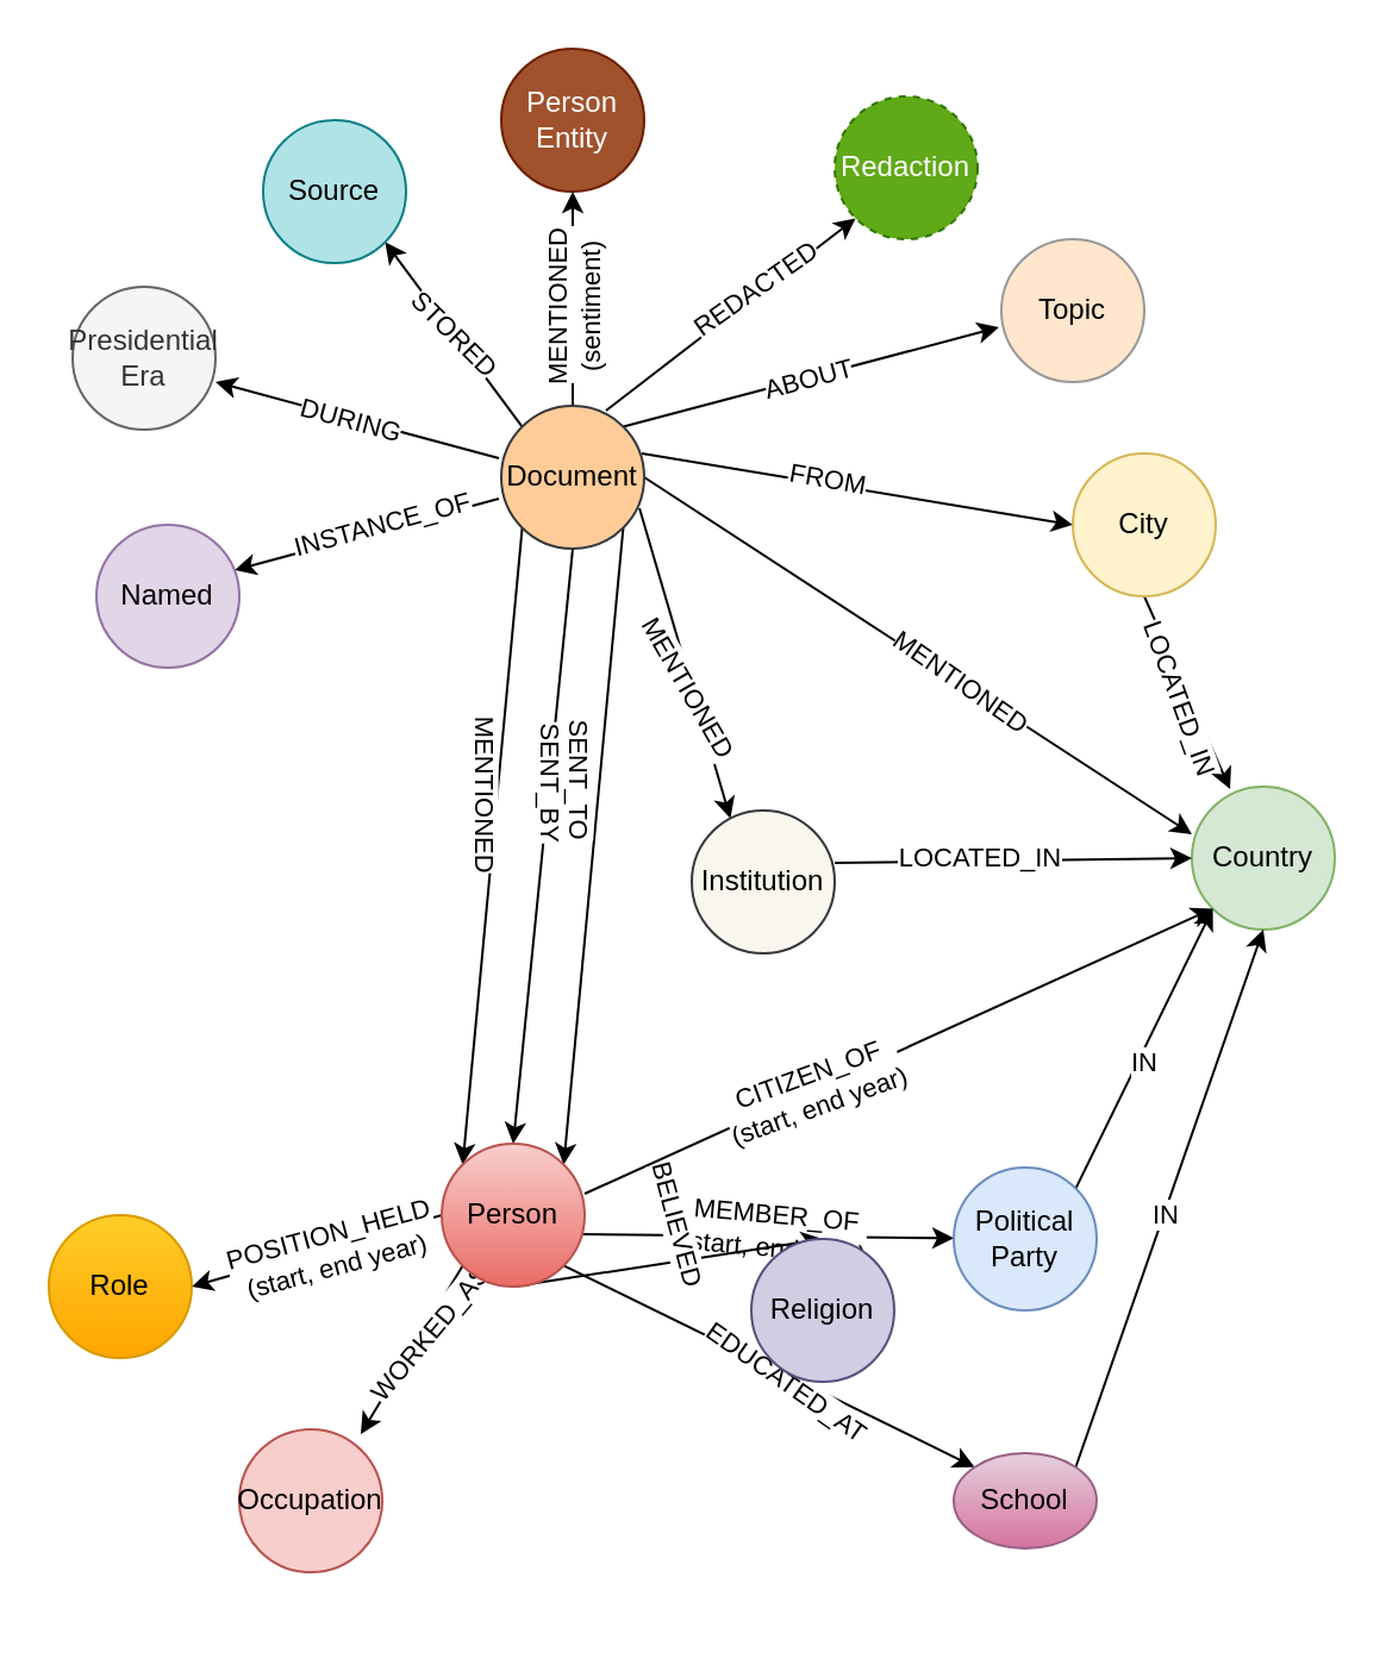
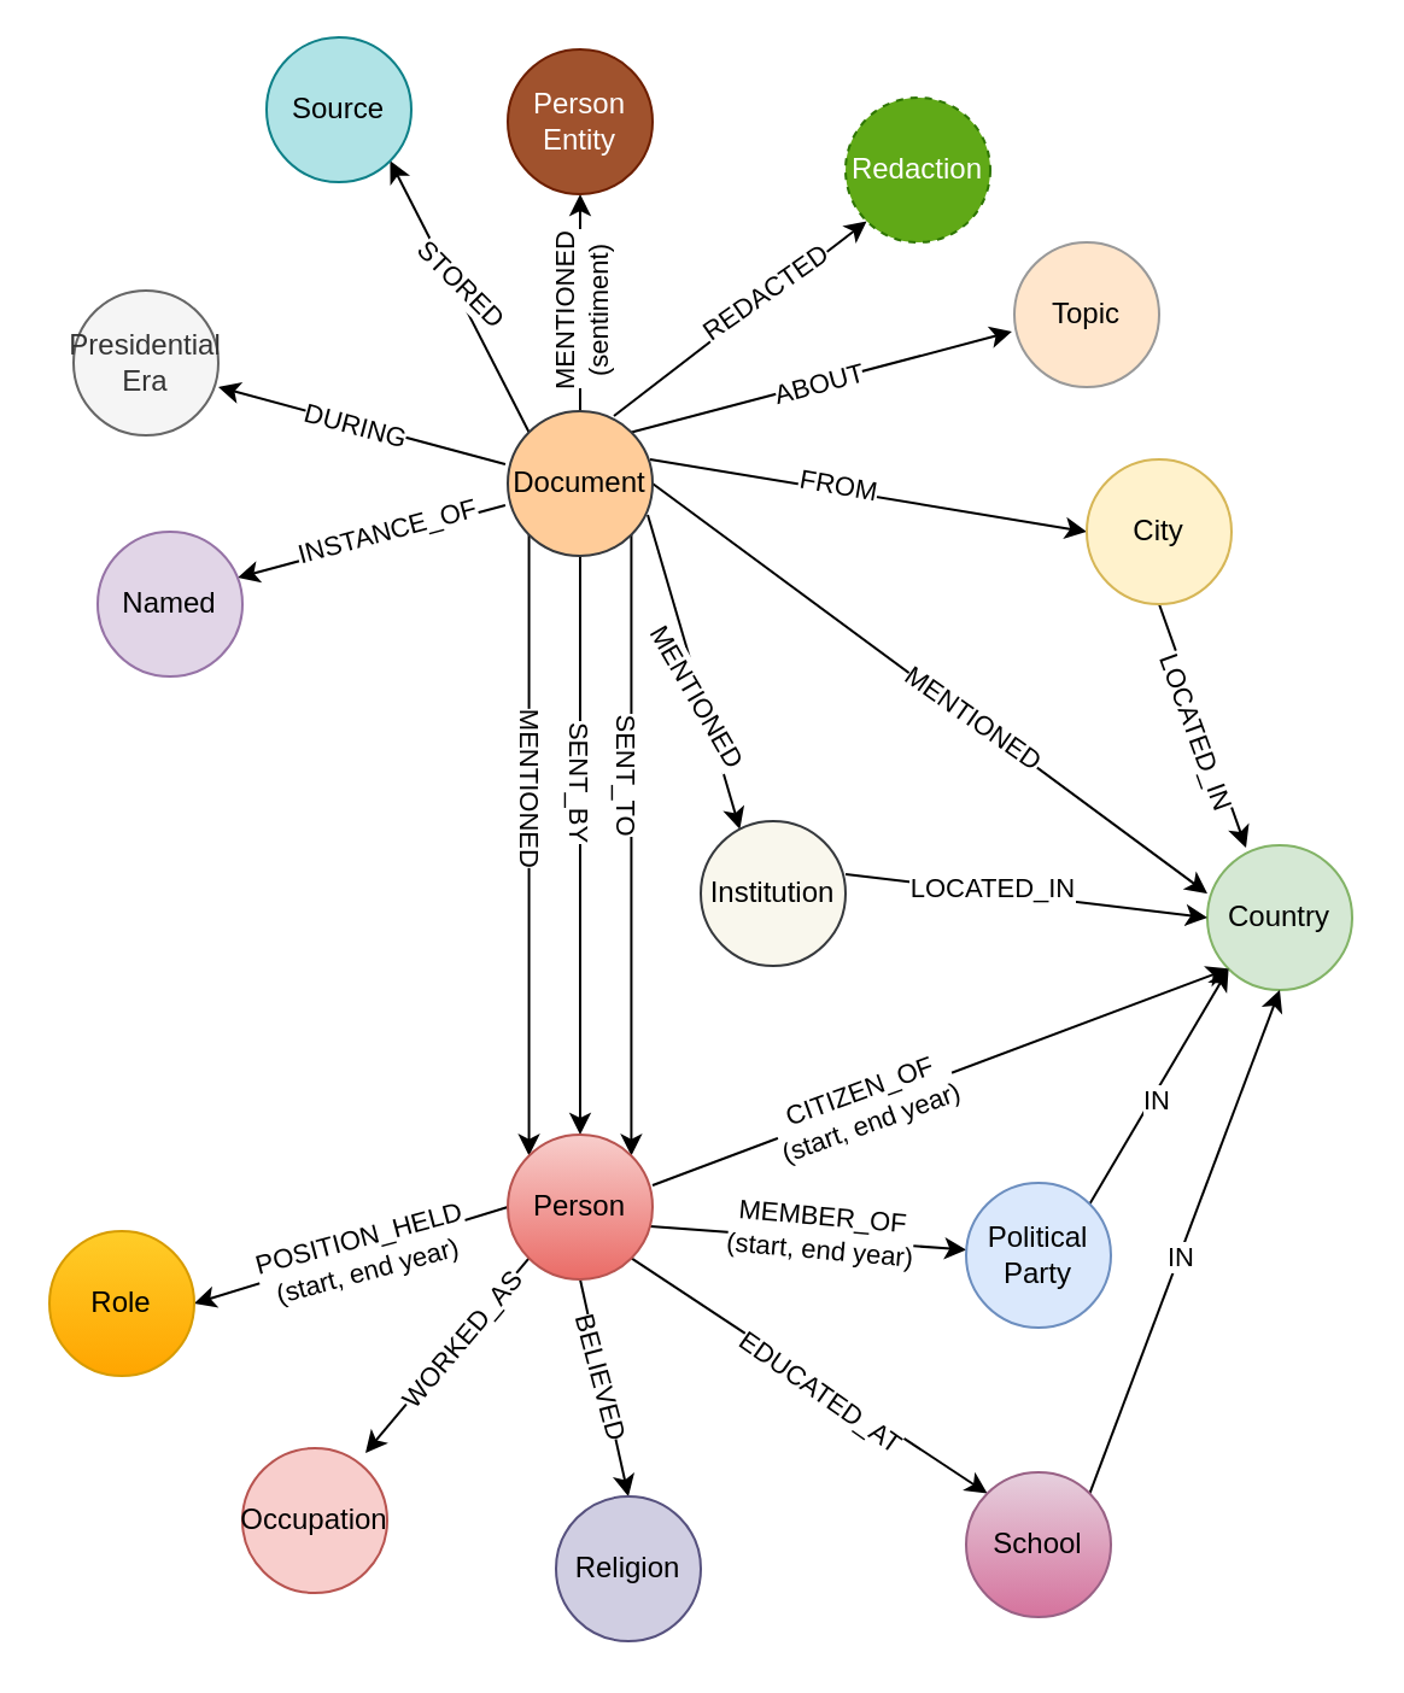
- <mxCell id="46" value="Source" style="ellipse;whiteSpace=wrap;html=1;aspect=fixed;fillColor=#b0e3e6;strokeColor=#0e8088;" parent="1" vertex="1"><mxGeometry x="110" y="50" width="60" height="60" as="geometry" /></mxCell>
+ <mxCell id="46" value="Source" style="ellipse;whiteSpace=wrap;html=1;aspect=fixed;fillColor=#b0e3e6;strokeColor=#0e8088;" parent="1" vertex="1"><mxGeometry x="110" y="15" width="60" height="60" as="geometry" /></mxCell>
- <mxCell id="30" value="Country" style="ellipse;whiteSpace=wrap;html=1;aspect=fixed;fillColor=#d5e8d4;strokeColor=#82b366;" parent="1" vertex="1"><mxGeometry x="500" y="330" width="60" height="60" as="geometry" /></mxCell>
+ <mxCell id="30" value="Country" style="ellipse;whiteSpace=wrap;html=1;aspect=fixed;fillColor=#d5e8d4;strokeColor=#82b366;" parent="1" vertex="1"><mxGeometry x="500" y="350" width="60" height="60" as="geometry" /></mxCell>
- <mxCell id="41" value="Person" style="ellipse;whiteSpace=wrap;html=1;aspect=fixed;fillColor=#f8cecc;strokeColor=#b85450;gradientColor=#ea6b66;" parent="1" vertex="1"><mxGeometry x="185" y="480" width="60" height="60" as="geometry" /></mxCell>
+ <mxCell id="41" value="Person" style="ellipse;whiteSpace=wrap;html=1;aspect=fixed;fillColor=#f8cecc;strokeColor=#b85450;gradientColor=#ea6b66;" parent="1" vertex="1"><mxGeometry x="210" y="470" width="60" height="60" as="geometry" /></mxCell>
- <mxCell id="58" value="Religion" style="ellipse;whiteSpace=wrap;html=1;aspect=fixed;fillColor=#d0cee2;strokeColor=#56517e;" vertex="1" parent="1"><mxGeometry x="315" y="520" width="60" height="60" as="geometry" /></mxCell>
+ <mxCell id="58" value="Religion" style="ellipse;whiteSpace=wrap;html=1;aspect=fixed;fillColor=#d0cee2;strokeColor=#56517e;" vertex="1" parent="1"><mxGeometry x="230" y="620" width="60" height="60" as="geometry" /></mxCell>
- <mxCell id="57" value="School" style="ellipse;whiteSpace=wrap;html=1;aspect=fixed;fillColor=#e6d0de;strokeColor=#996185;gradientColor=#d5739d;" vertex="1" parent="1"><mxGeometry x="400" y="610" width="60" height="40" as="geometry" /></mxCell>
+ <mxCell id="57" value="School" style="ellipse;whiteSpace=wrap;html=1;aspect=fixed;fillColor=#e6d0de;strokeColor=#996185;gradientColor=#d5739d;" vertex="1" parent="1"><mxGeometry x="400" y="610" width="60" height="60" as="geometry" /></mxCell>
